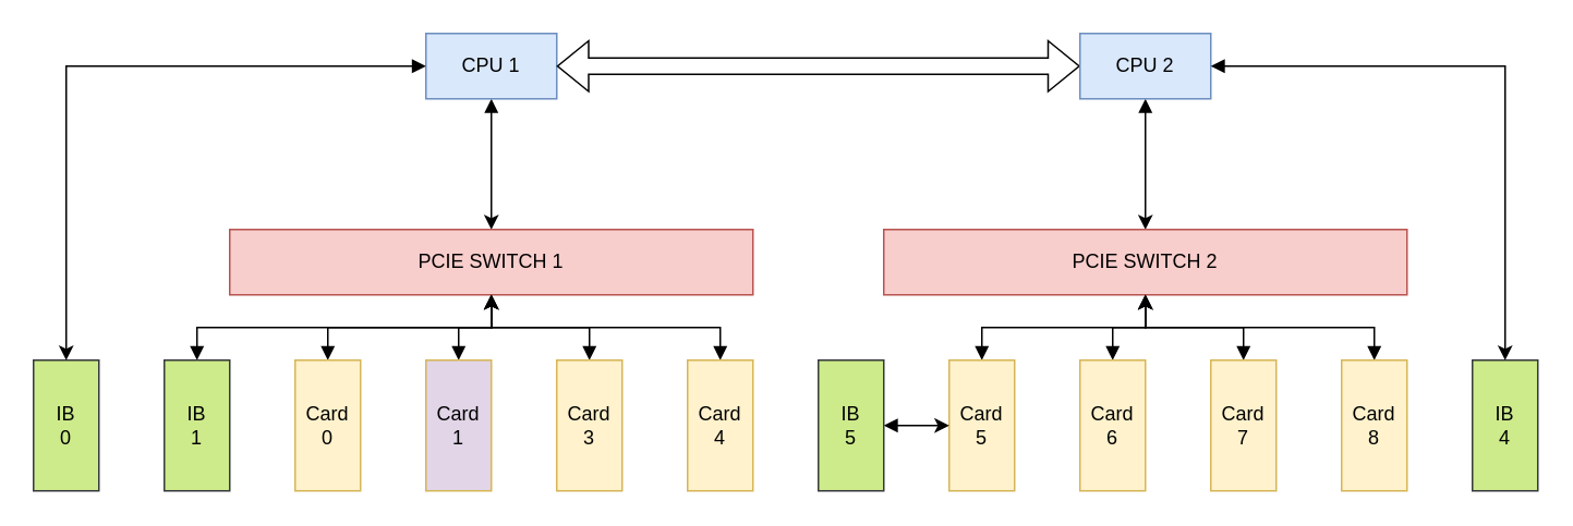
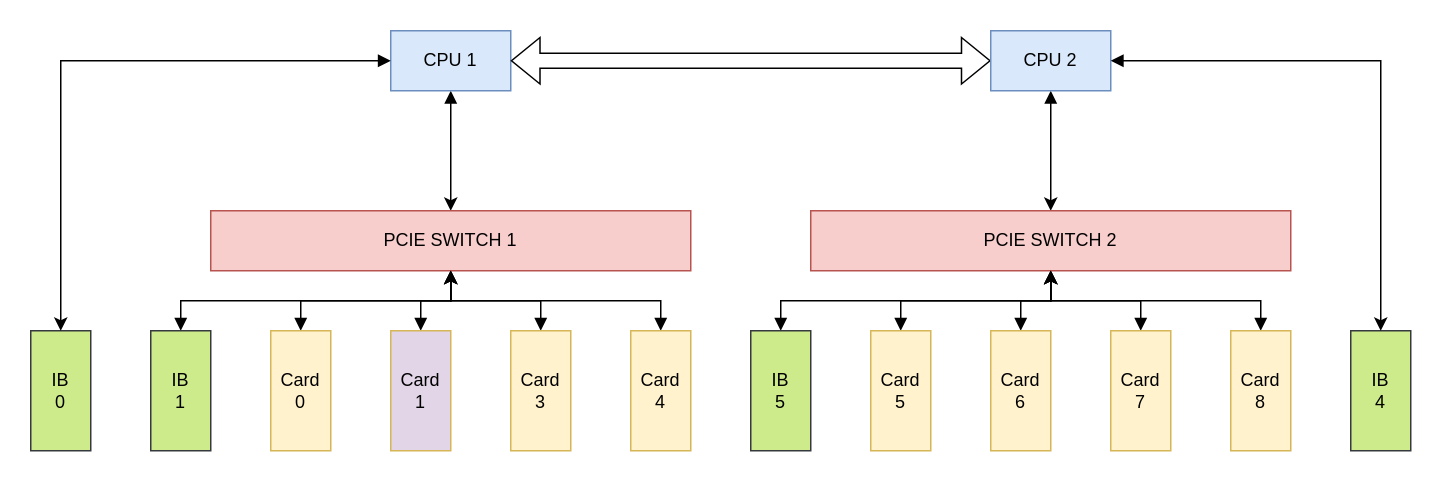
- <mxCell id="27" value="" style="edgeStyle=orthogonalEdgeStyle;rounded=0;orthogonalLoop=1;jettySize=auto;html=1;startArrow=block;startFill=1;" edge="1" parent="1" source="28" target="20"><mxGeometry relative="1" as="geometry" /></mxCell>
+ <mxCell id="27" value="" style="edgeStyle=orthogonalEdgeStyle;rounded=0;orthogonalLoop=1;jettySize=auto;html=1;startArrow=block;startFill=1;" edge="1" parent="1" source="28" target="8"><mxGeometry relative="1" as="geometry" /></mxCell>
